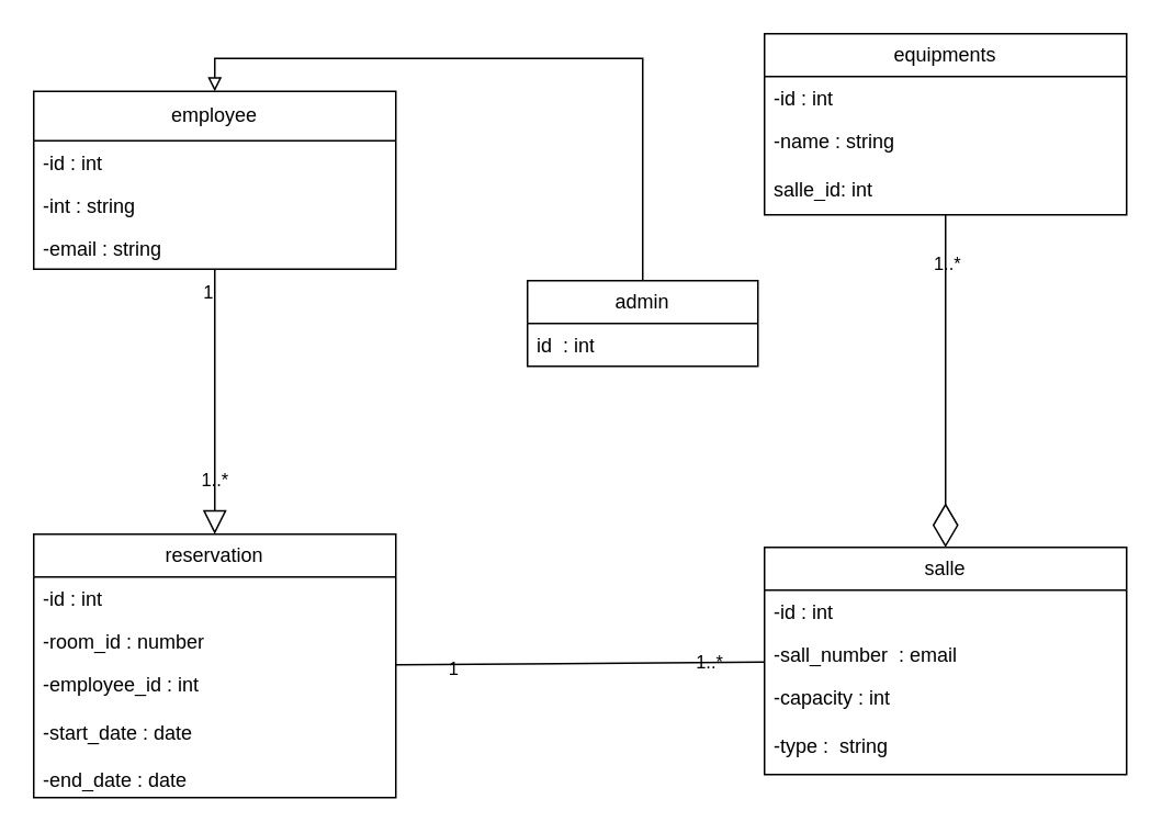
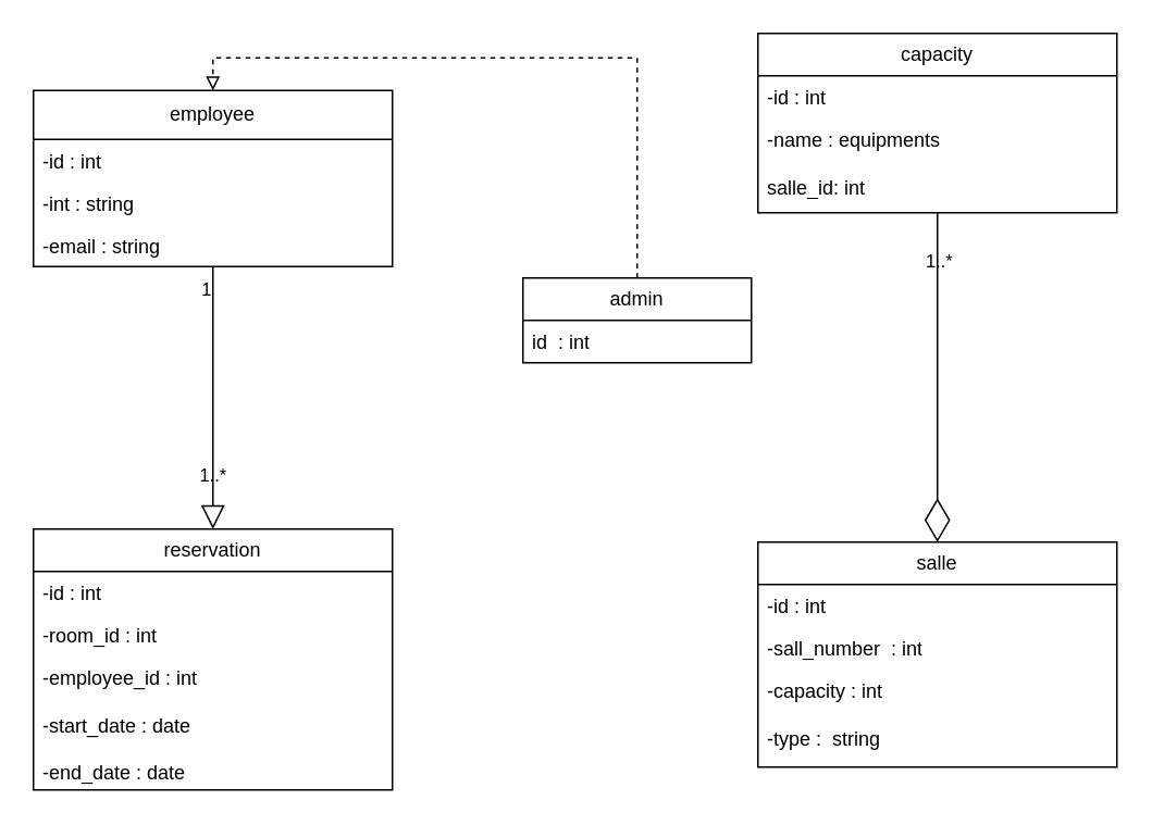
- <mxCell id="6" value="equipments" style="swimlane;fontStyle=0;childLayout=stackLayout;horizontal=1;startSize=26;fillColor=none;horizontalStack=0;resizeParent=1;resizeParentMax=0;resizeLast=0;collapsible=1;marginBottom=0;whiteSpace=wrap;html=1;rounded=0;labelBackgroundColor=none;" parent="1" vertex="1"><mxGeometry x="464" y="20" width="220" height="110" as="geometry" /></mxCell>
+ <mxCell id="6" value="capacity" style="swimlane;fontStyle=0;childLayout=stackLayout;horizontal=1;startSize=26;fillColor=none;horizontalStack=0;resizeParent=1;resizeParentMax=0;resizeLast=0;collapsible=1;marginBottom=0;whiteSpace=wrap;html=1;rounded=0;labelBackgroundColor=none;" parent="1" vertex="1"><mxGeometry x="464" y="20" width="220" height="110" as="geometry" /></mxCell>
- <mxCell id="25" style="edgeStyle=orthogonalEdgeStyle;rounded=0;orthogonalLoop=1;jettySize=auto;html=1;exitX=0.5;exitY=0;exitDx=0;exitDy=0;entryX=0.5;entryY=0;entryDx=0;entryDy=0;endArrow=block;endFill=0;" parent="1" source="26" target="2" edge="1"><mxGeometry relative="1" as="geometry" /></mxCell>
+ <mxCell id="25" style="edgeStyle=orthogonalEdgeStyle;rounded=0;orthogonalLoop=1;jettySize=auto;html=1;exitX=0.5;exitY=0;exitDx=0;exitDy=0;entryX=0.5;entryY=0;entryDx=0;entryDy=0;endArrow=block;endFill=0;dashed=1;" parent="1" source="26" target="2" edge="1"><mxGeometry relative="1" as="geometry" /></mxCell>
- <mxCell id="8" value="-name : string&lt;br&gt;&lt;br&gt;salle_id: int" style="text;strokeColor=none;fillColor=none;align=left;verticalAlign=top;spacingLeft=4;spacingRight=4;overflow=hidden;rotatable=0;points=[[0,0.5],[1,0.5]];portConstraint=eastwest;whiteSpace=wrap;html=1;rounded=0;labelBackgroundColor=none;" parent="6" vertex="1"><mxGeometry y="52" width="220" height="58" as="geometry" /></mxCell>
+ <mxCell id="8" value="-name : equipments&lt;br&gt;&lt;br&gt;salle_id: int" style="text;strokeColor=none;fillColor=none;align=left;verticalAlign=top;spacingLeft=4;spacingRight=4;overflow=hidden;rotatable=0;points=[[0,0.5],[1,0.5]];portConstraint=eastwest;whiteSpace=wrap;html=1;rounded=0;labelBackgroundColor=none;" parent="6" vertex="1"><mxGeometry y="52" width="220" height="58" as="geometry" /></mxCell>
- <mxCell id="11" value="-room_id : number" style="text;strokeColor=none;fillColor=none;align=left;verticalAlign=top;spacingLeft=4;spacingRight=4;overflow=hidden;rotatable=0;points=[[0,0.5],[1,0.5]];portConstraint=eastwest;whiteSpace=wrap;html=1;rounded=0;labelBackgroundColor=none;" parent="9" vertex="1"><mxGeometry y="52" width="220" height="26" as="geometry" /></mxCell>
+ <mxCell id="11" value="-room_id : int" style="text;strokeColor=none;fillColor=none;align=left;verticalAlign=top;spacingLeft=4;spacingRight=4;overflow=hidden;rotatable=0;points=[[0,0.5],[1,0.5]];portConstraint=eastwest;whiteSpace=wrap;html=1;rounded=0;labelBackgroundColor=none;" parent="9" vertex="1"><mxGeometry y="52" width="220" height="26" as="geometry" /></mxCell>
- <mxCell id="15" value="-sall_number&amp;nbsp; : email" style="text;strokeColor=none;fillColor=none;align=left;verticalAlign=top;spacingLeft=4;spacingRight=4;overflow=hidden;rotatable=0;points=[[0,0.5],[1,0.5]];portConstraint=eastwest;whiteSpace=wrap;html=1;rounded=0;labelBackgroundColor=none;" parent="13" vertex="1"><mxGeometry y="52" width="220" height="26" as="geometry" /></mxCell>
+ <mxCell id="15" value="-sall_number&amp;nbsp; : int" style="text;strokeColor=none;fillColor=none;align=left;verticalAlign=top;spacingLeft=4;spacingRight=4;overflow=hidden;rotatable=0;points=[[0,0.5],[1,0.5]];portConstraint=eastwest;whiteSpace=wrap;html=1;rounded=0;labelBackgroundColor=none;" parent="13" vertex="1"><mxGeometry y="52" width="220" height="26" as="geometry" /></mxCell>
- <mxCell id="19" value="" style="html=1;verticalAlign=bottom;endArrow=none;curved=0;rounded=0;labelBackgroundColor=none;fontColor=default;endFill=0;" parent="1" source="9" target="13" edge="1"><mxGeometry width="80" relative="1" as="geometry"><mxPoint x="233" y="184" as="sourcePoint" /><mxPoint x="313" y="184" as="targetPoint" /></mxGeometry></mxCell>
- <mxCell id="20" value="1" style="edgeLabel;html=1;align=center;verticalAlign=middle;resizable=0;points=[];rounded=0;labelBackgroundColor=none;" parent="19" vertex="1" connectable="0"><mxGeometry x="-0.694" y="-2" relative="1" as="geometry"><mxPoint as="offset" /></mxGeometry></mxCell>
- <mxCell id="21" value="&amp;nbsp;1..*" style="edgeLabel;html=1;align=center;verticalAlign=middle;resizable=0;points=[];rounded=0;labelBackgroundColor=none;" parent="19" vertex="1" connectable="0"><mxGeometry x="0.688" y="-1" relative="1" as="geometry"><mxPoint x="-1" y="-1" as="offset" /></mxGeometry></mxCell>
